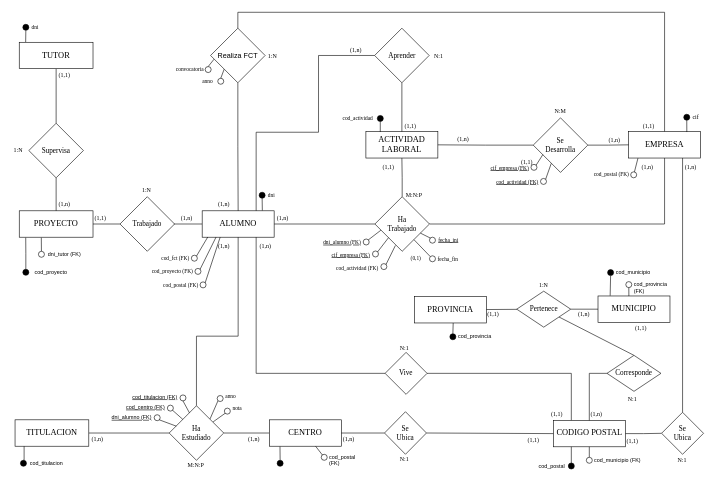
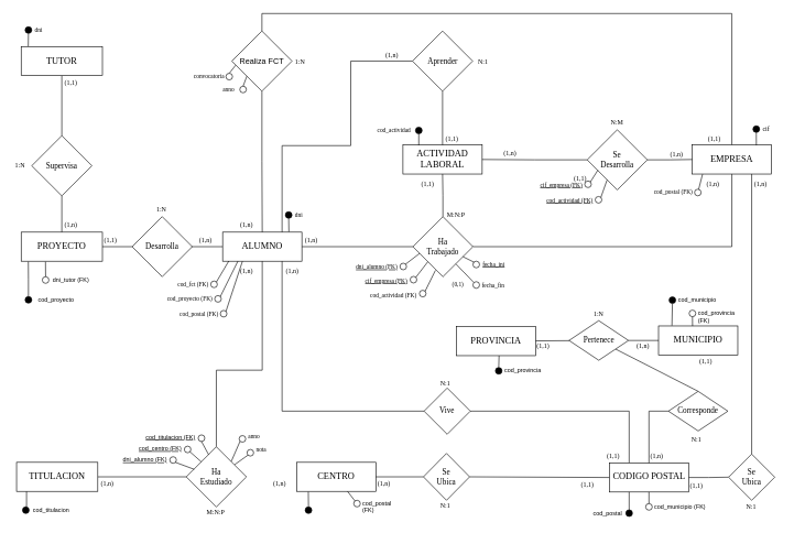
- <mxCell id="5" value="Trabajado" style="rhombus;whiteSpace=wrap;html=1;rounded=0;fontFamily=Lucida Console;" parent="1" vertex="1"><mxGeometry x="199" y="327.5" width="91" height="91" as="geometry" /></mxCell>
+ <mxCell id="5" value="Desarrolla" style="rhombus;whiteSpace=wrap;html=1;rounded=0;fontFamily=Lucida Console;" parent="1" vertex="1"><mxGeometry x="199" y="327.5" width="91" height="91" as="geometry" /></mxCell>
- <mxCell id="12" value="" style="edgeStyle=orthogonalEdgeStyle;rounded=0;orthogonalLoop=1;jettySize=auto;html=1;endArrow=none;endFill=0;" parent="1" source="13" target="15" edge="1"><mxGeometry relative="1" as="geometry" /></mxCell>
